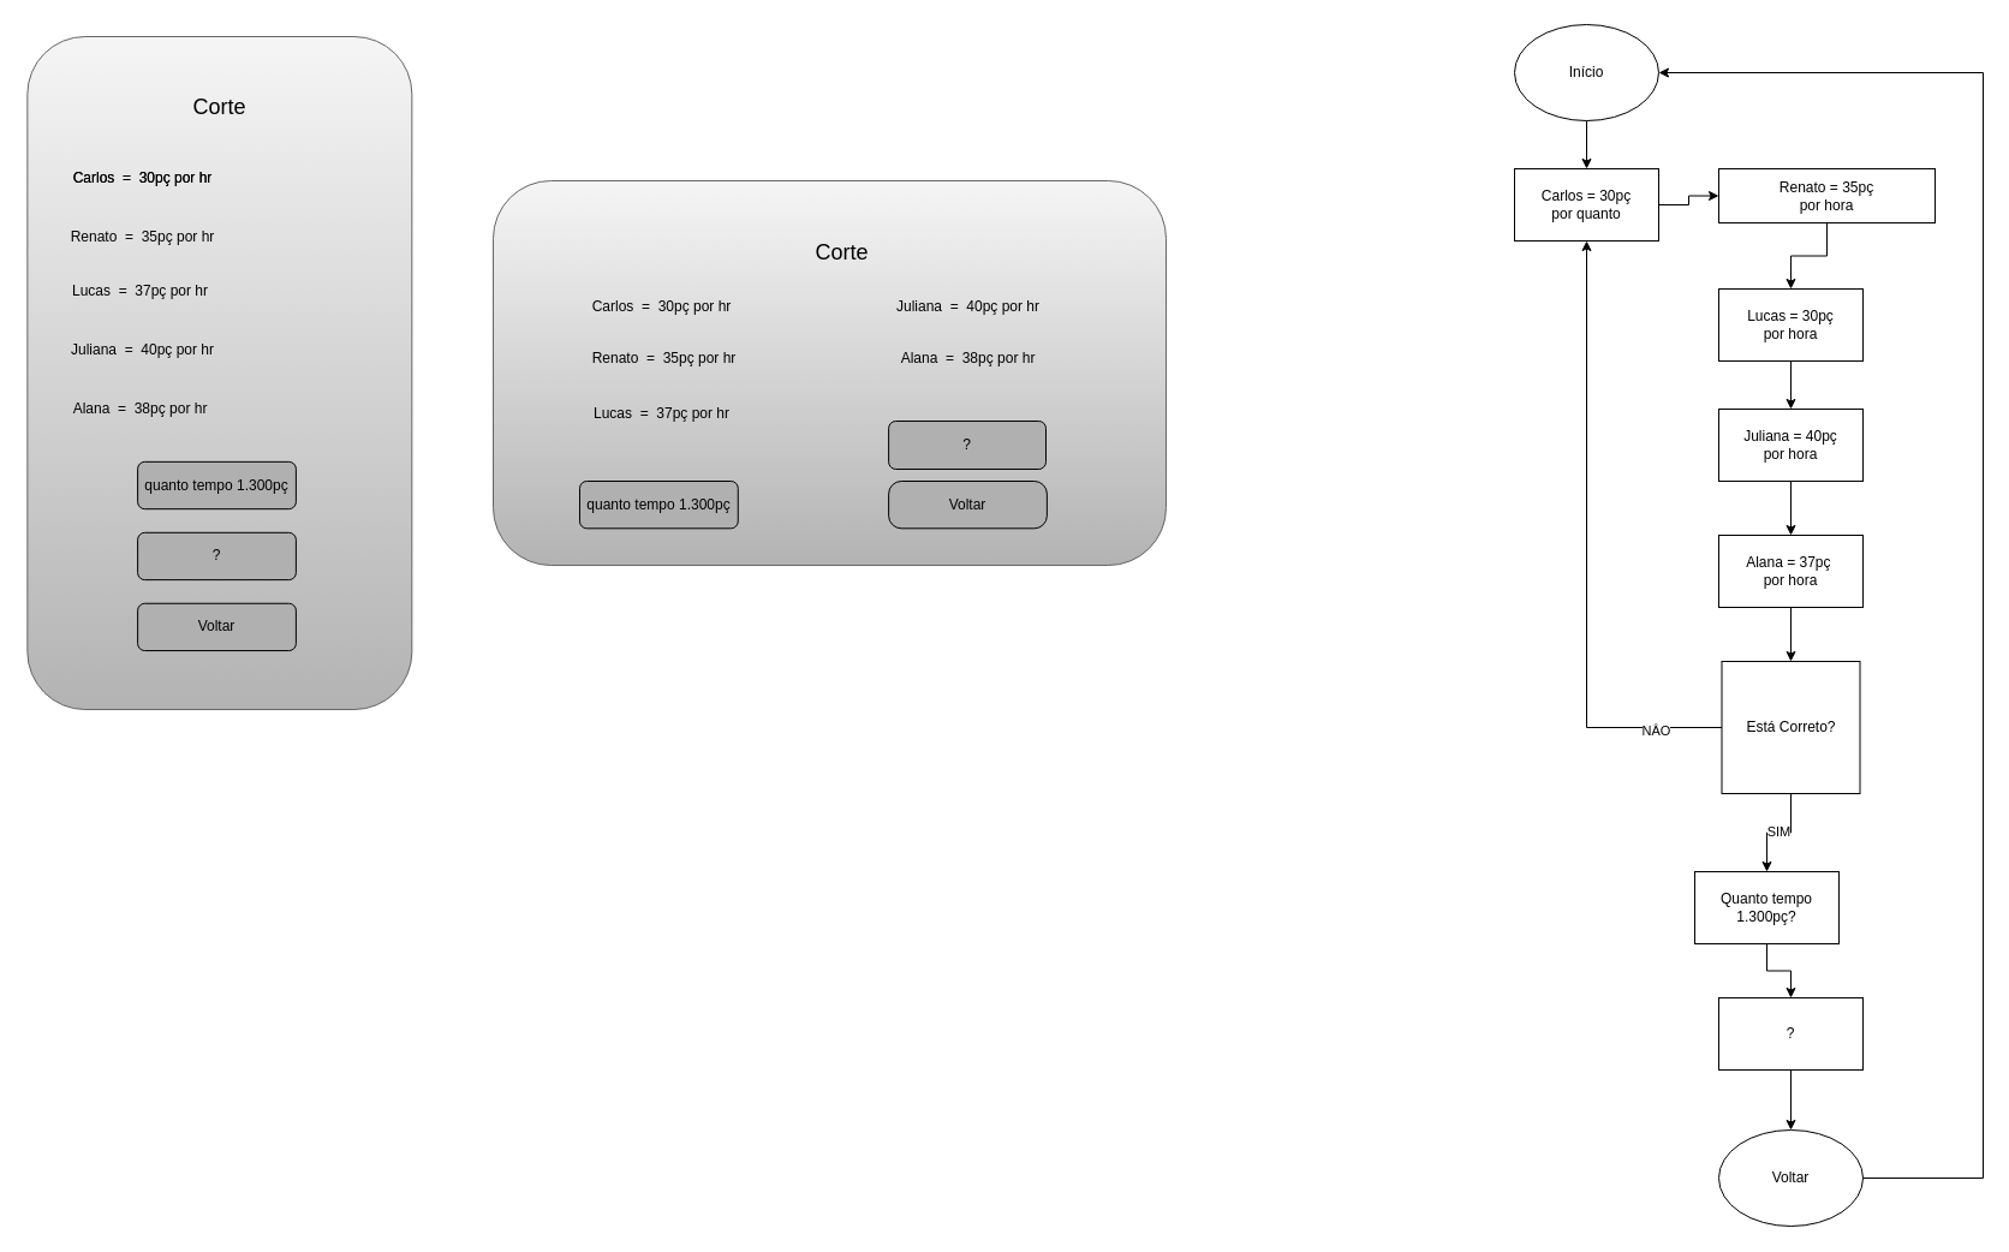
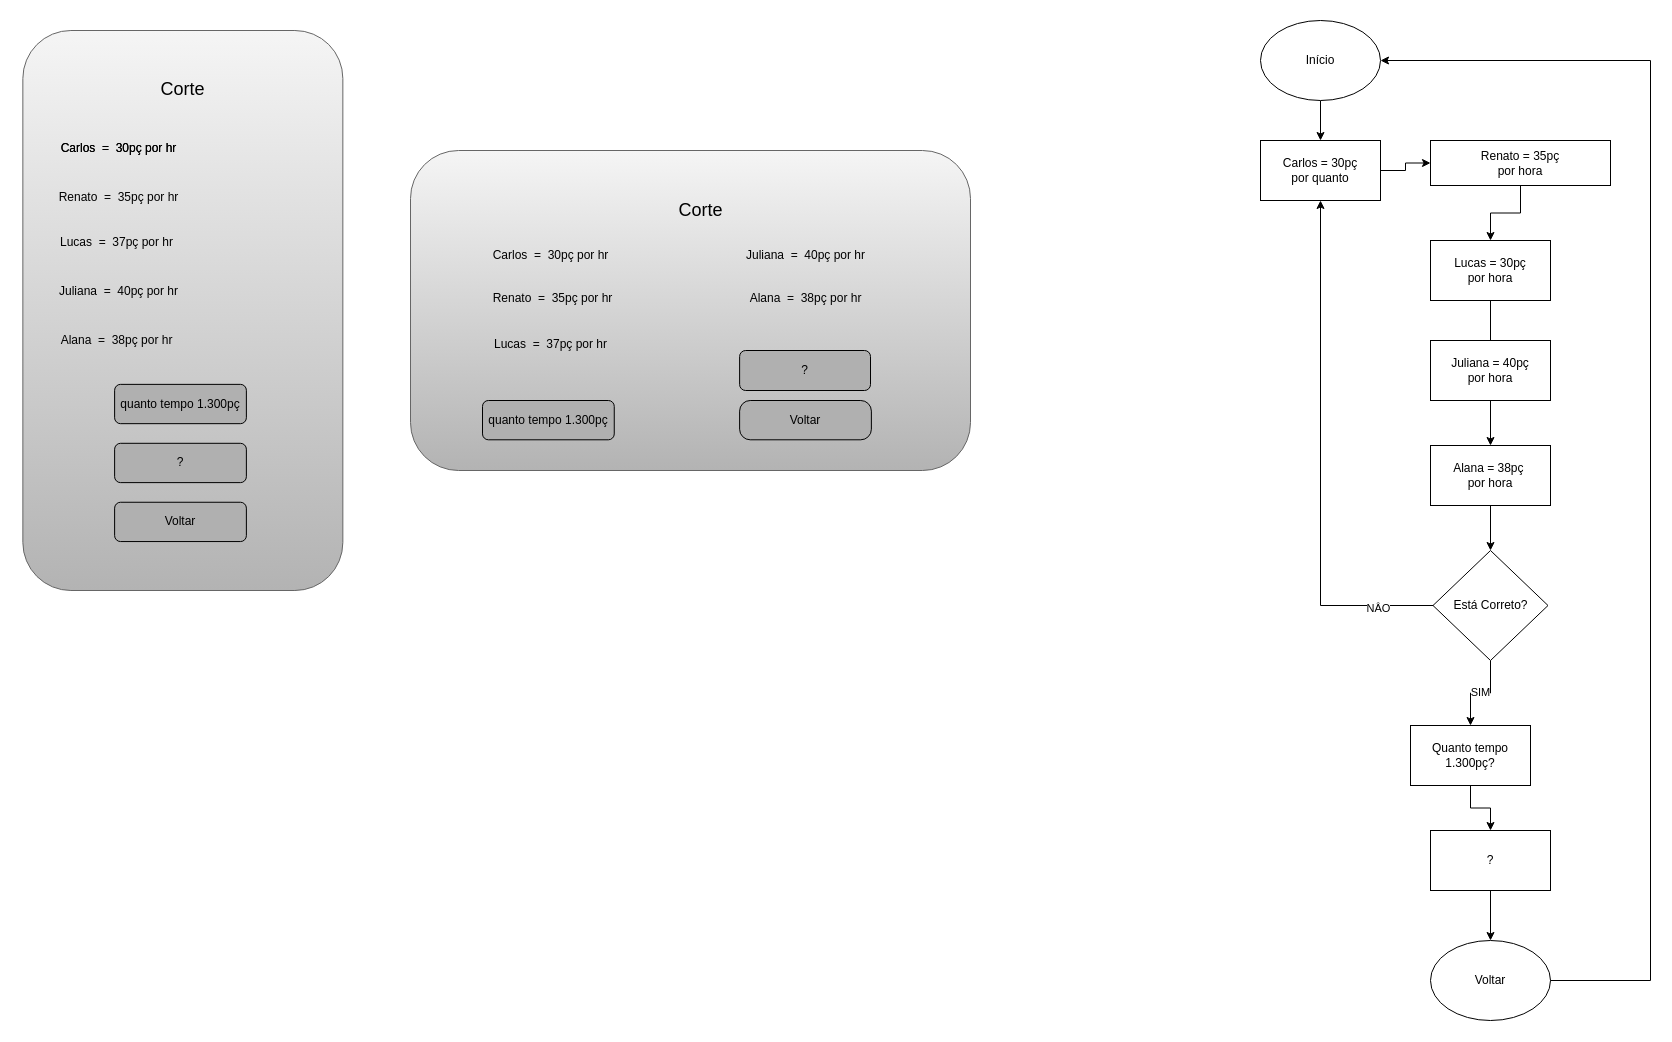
- <mxCell id="31" value="" style="edgeStyle=orthogonalEdgeStyle;rounded=0;orthogonalLoop=1;jettySize=auto;html=1;" edge="1" parent="1" source="32" target="34"><mxGeometry relative="1" as="geometry" /></mxCell>
+ <mxCell id="31" value="" style="edgeStyle=orthogonalEdgeStyle;rounded=0;orthogonalLoop=1;jettySize=auto;html=1;endArrow=none;" edge="1" parent="1" source="32" target="34"><mxGeometry relative="1" as="geometry" /></mxCell>
- <mxCell id="36" value="Alana = 37pç&amp;nbsp;&lt;div&gt;por hora&lt;/div&gt;" style="rounded=0;whiteSpace=wrap;html=1;" vertex="1" parent="1"><mxGeometry x="1430" y="445" width="120" height="60" as="geometry" /></mxCell>
+ <mxCell id="36" value="Alana = 38pç&amp;nbsp;&lt;div&gt;por hora&lt;/div&gt;" style="rounded=0;whiteSpace=wrap;html=1;" vertex="1" parent="1"><mxGeometry x="1430" y="445" width="120" height="60" as="geometry" /></mxCell>
- <mxCell id="41" value="Está Correto?" style="whiteSpace=wrap;html=1;rounded=0;" vertex="1" parent="1"><mxGeometry x="1432.5" y="550" width="115" height="110" as="geometry" /></mxCell>
+ <mxCell id="41" value="Está Correto?" style="rhombus;whiteSpace=wrap;html=1;" vertex="1" parent="1"><mxGeometry x="1432.5" y="550" width="115" height="110" as="geometry" /></mxCell>
